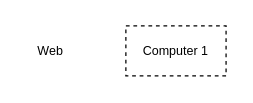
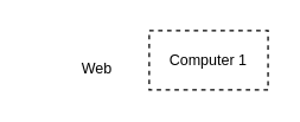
- <mxCell id="2" value="Web" style="text;html=1;strokeColor=none;fillColor=none;align=center;verticalAlign=middle;whiteSpace=wrap;rounded=0;labelBackgroundColor=default;fontSize=10;" vertex="1" parent="1"><mxGeometry x="20" y="20" width="40" height="40" as="geometry" /></mxCell>
+ <mxCell id="2" value="Web" style="text;html=1;strokeColor=none;fillColor=none;align=center;verticalAlign=middle;whiteSpace=wrap;rounded=0;labelBackgroundColor=default;fontSize=10;" vertex="1" parent="1"><mxGeometry x="45" y="25" width="40" height="40" as="geometry" /></mxCell>
